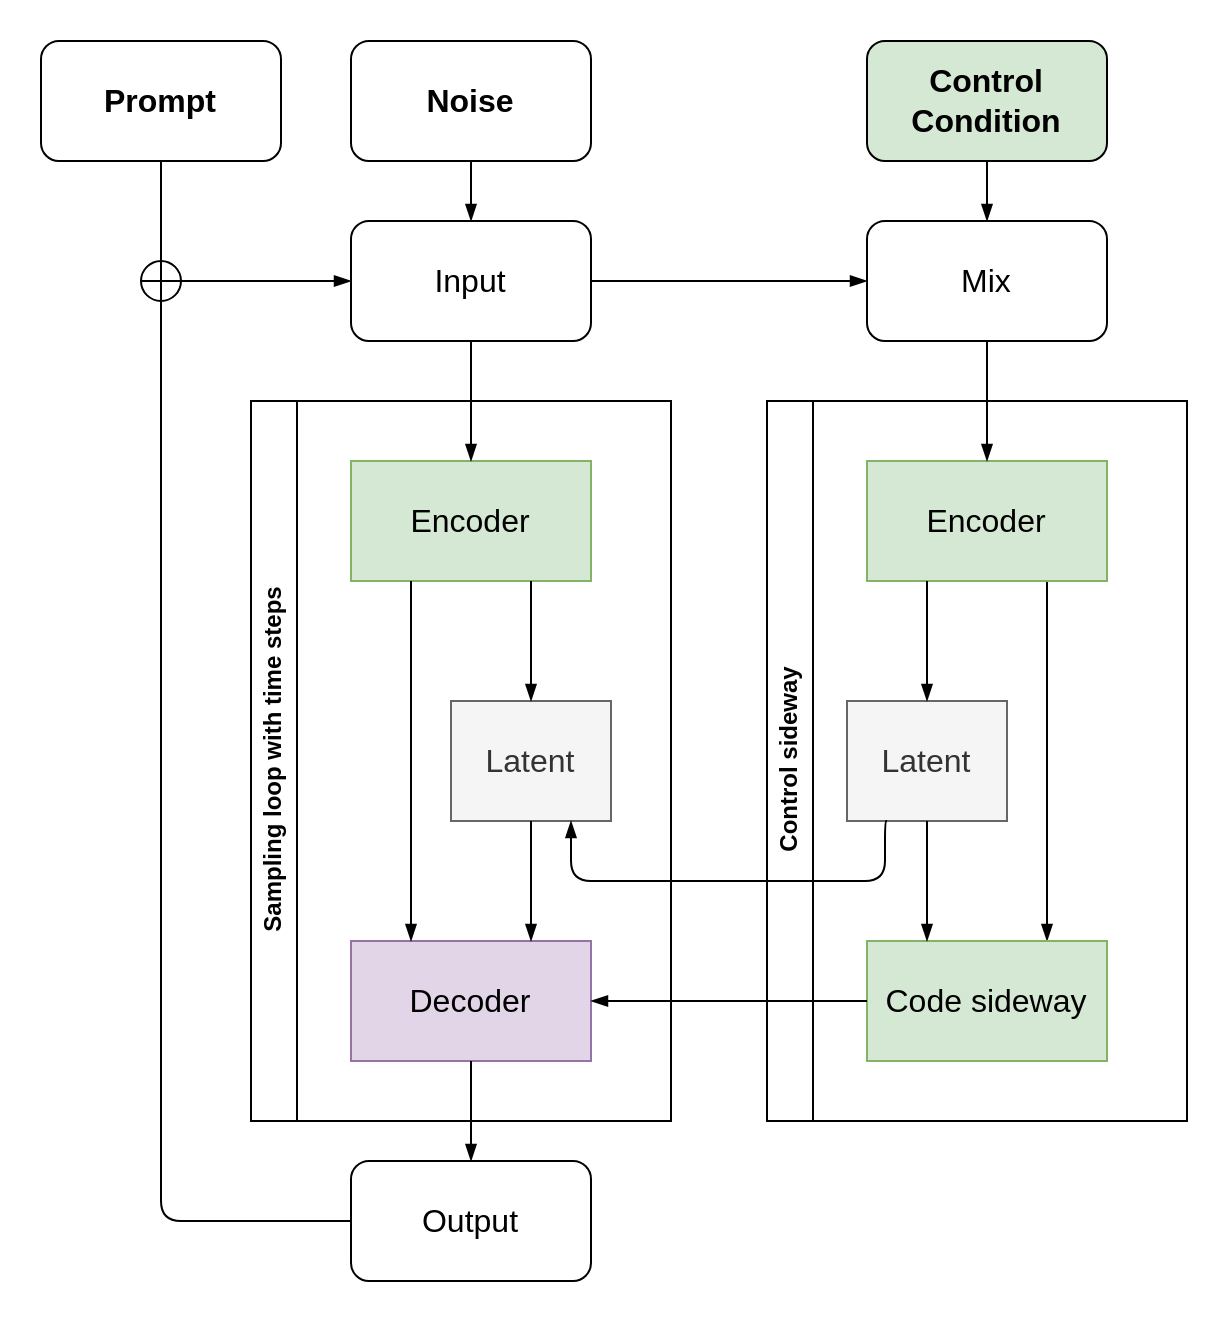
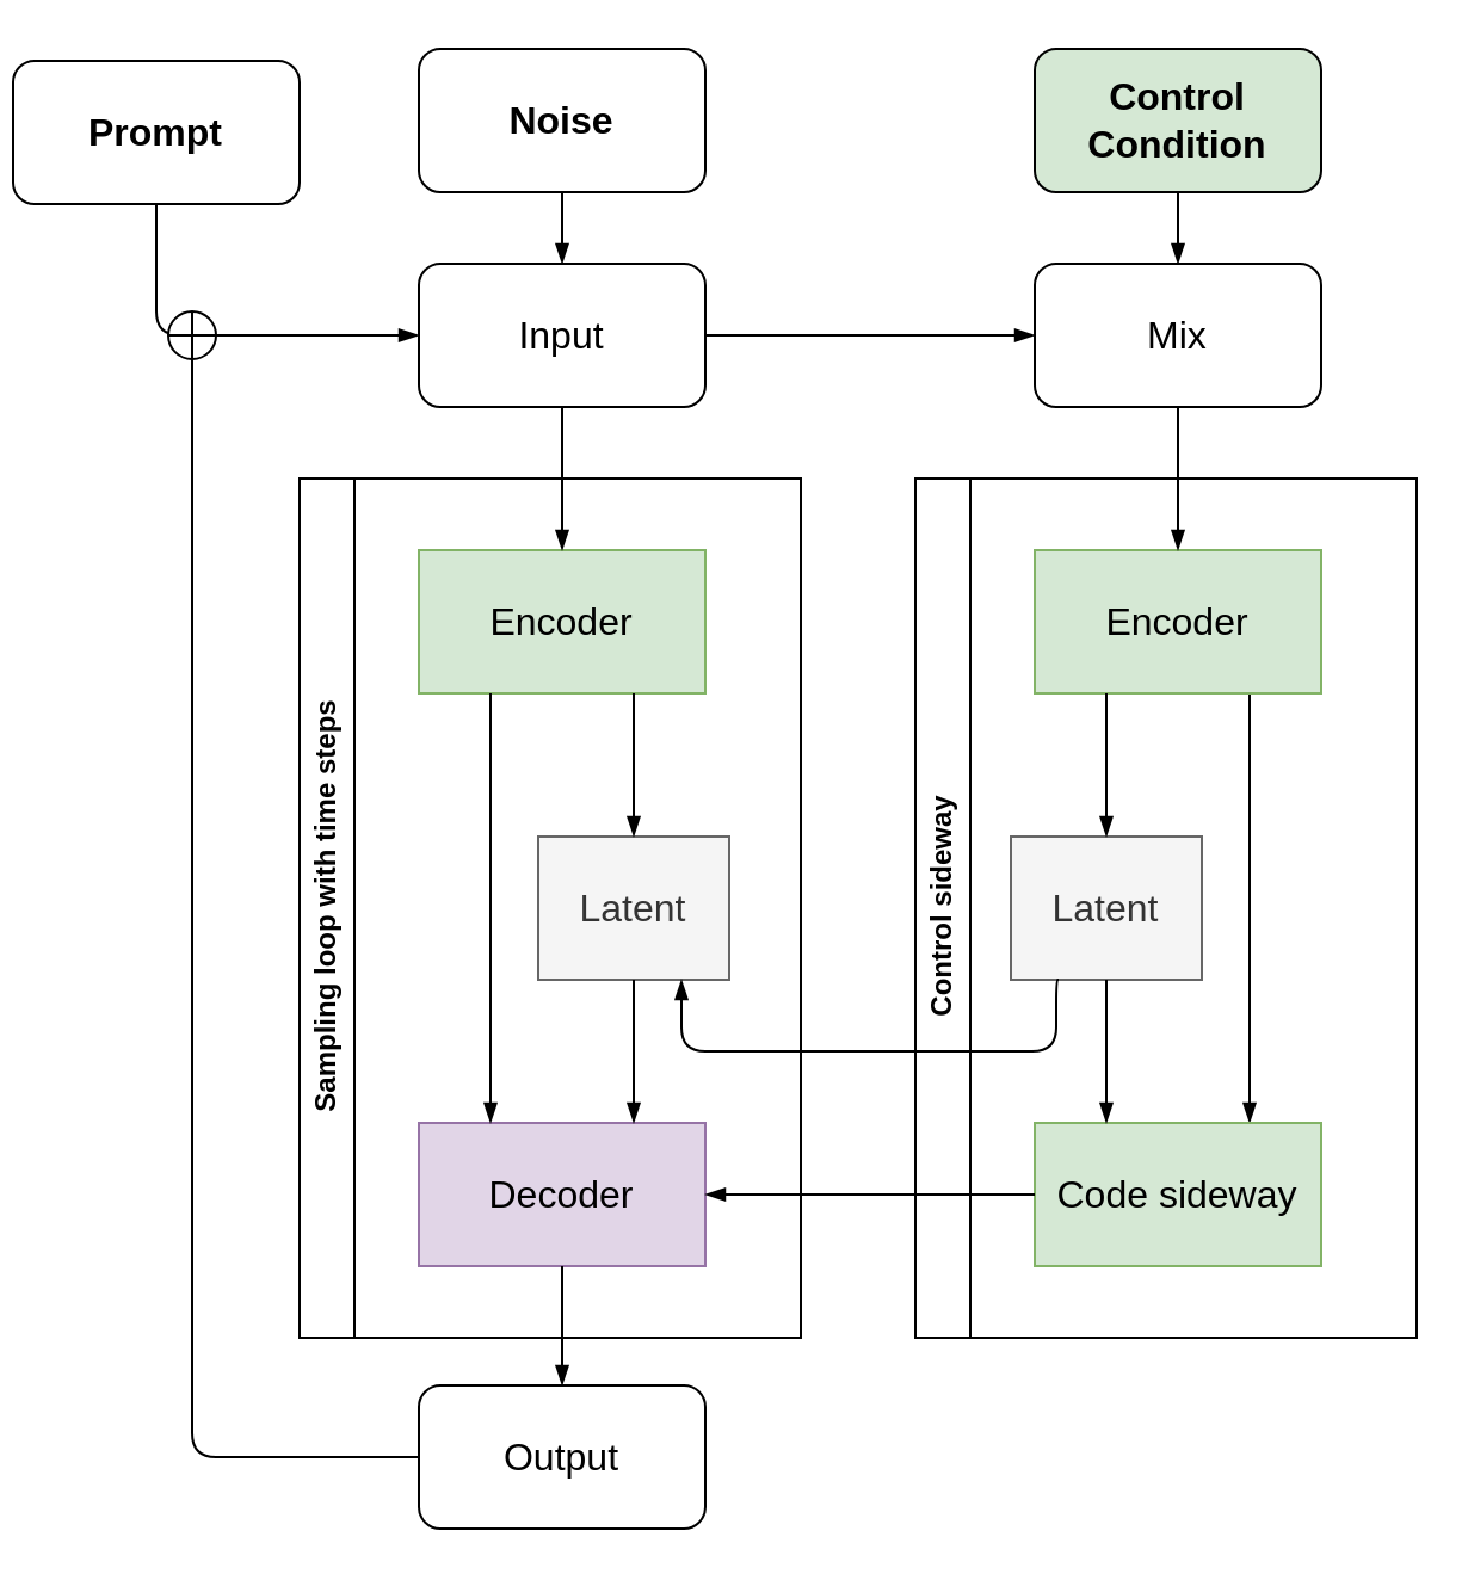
- <mxCell id="10" value="Prompt" style="rounded=1;whiteSpace=wrap;html=1;fontSize=16;fontStyle=1" vertex="1" parent="1"><mxGeometry x="20" y="20" width="120" height="60" as="geometry" /></mxCell>
+ <mxCell id="10" value="Prompt" style="rounded=1;whiteSpace=wrap;html=1;fontSize=16;fontStyle=1" vertex="1" parent="1"><mxGeometry x="5" y="25" width="120" height="60" as="geometry" /></mxCell>
